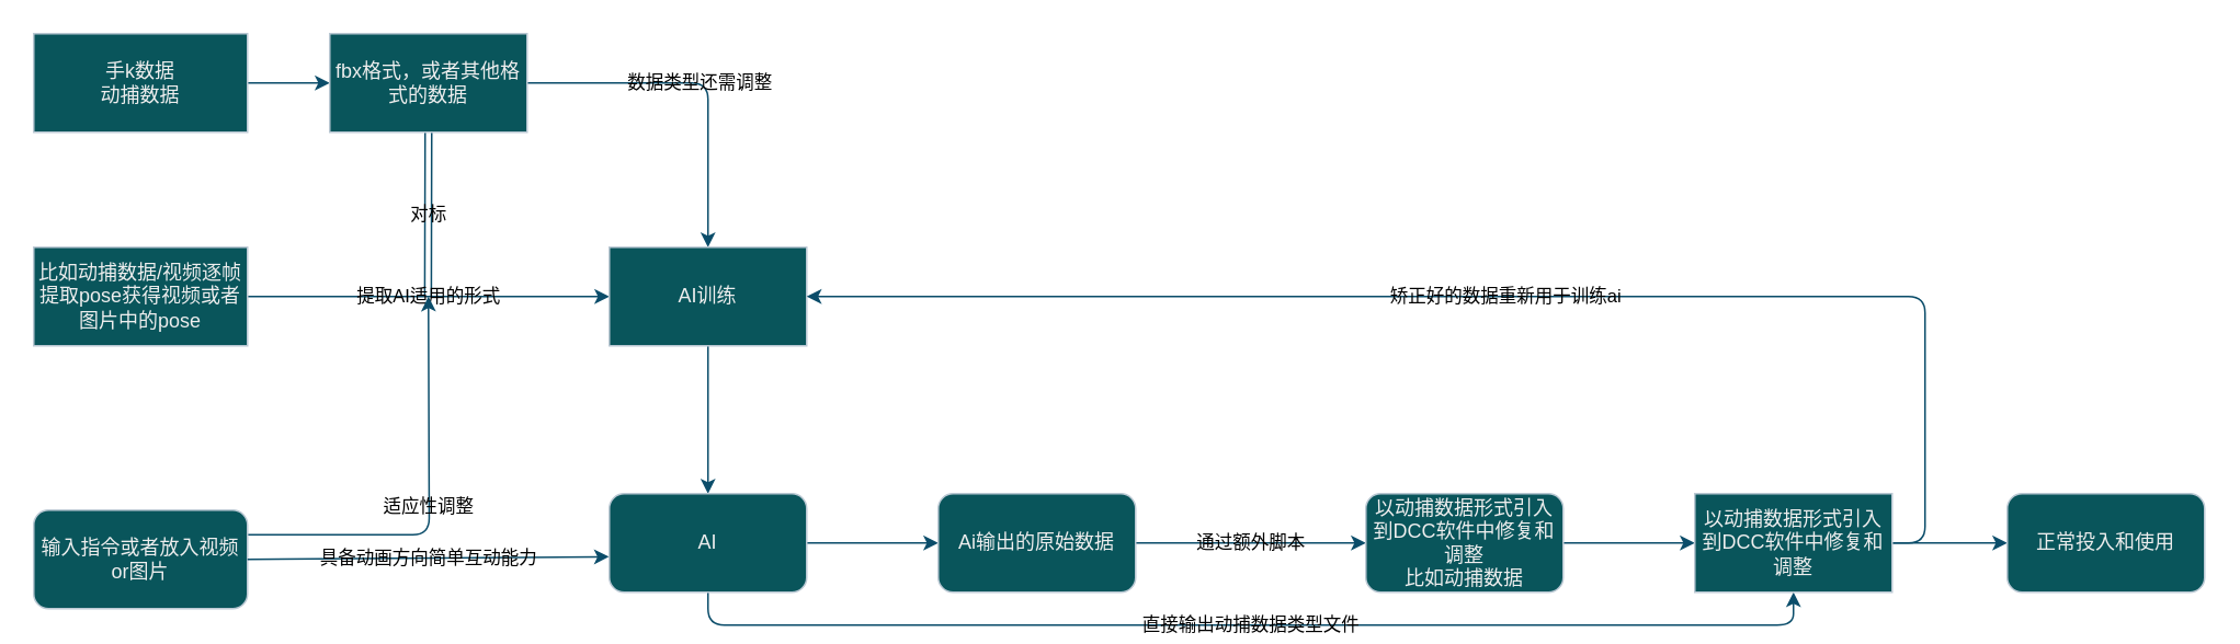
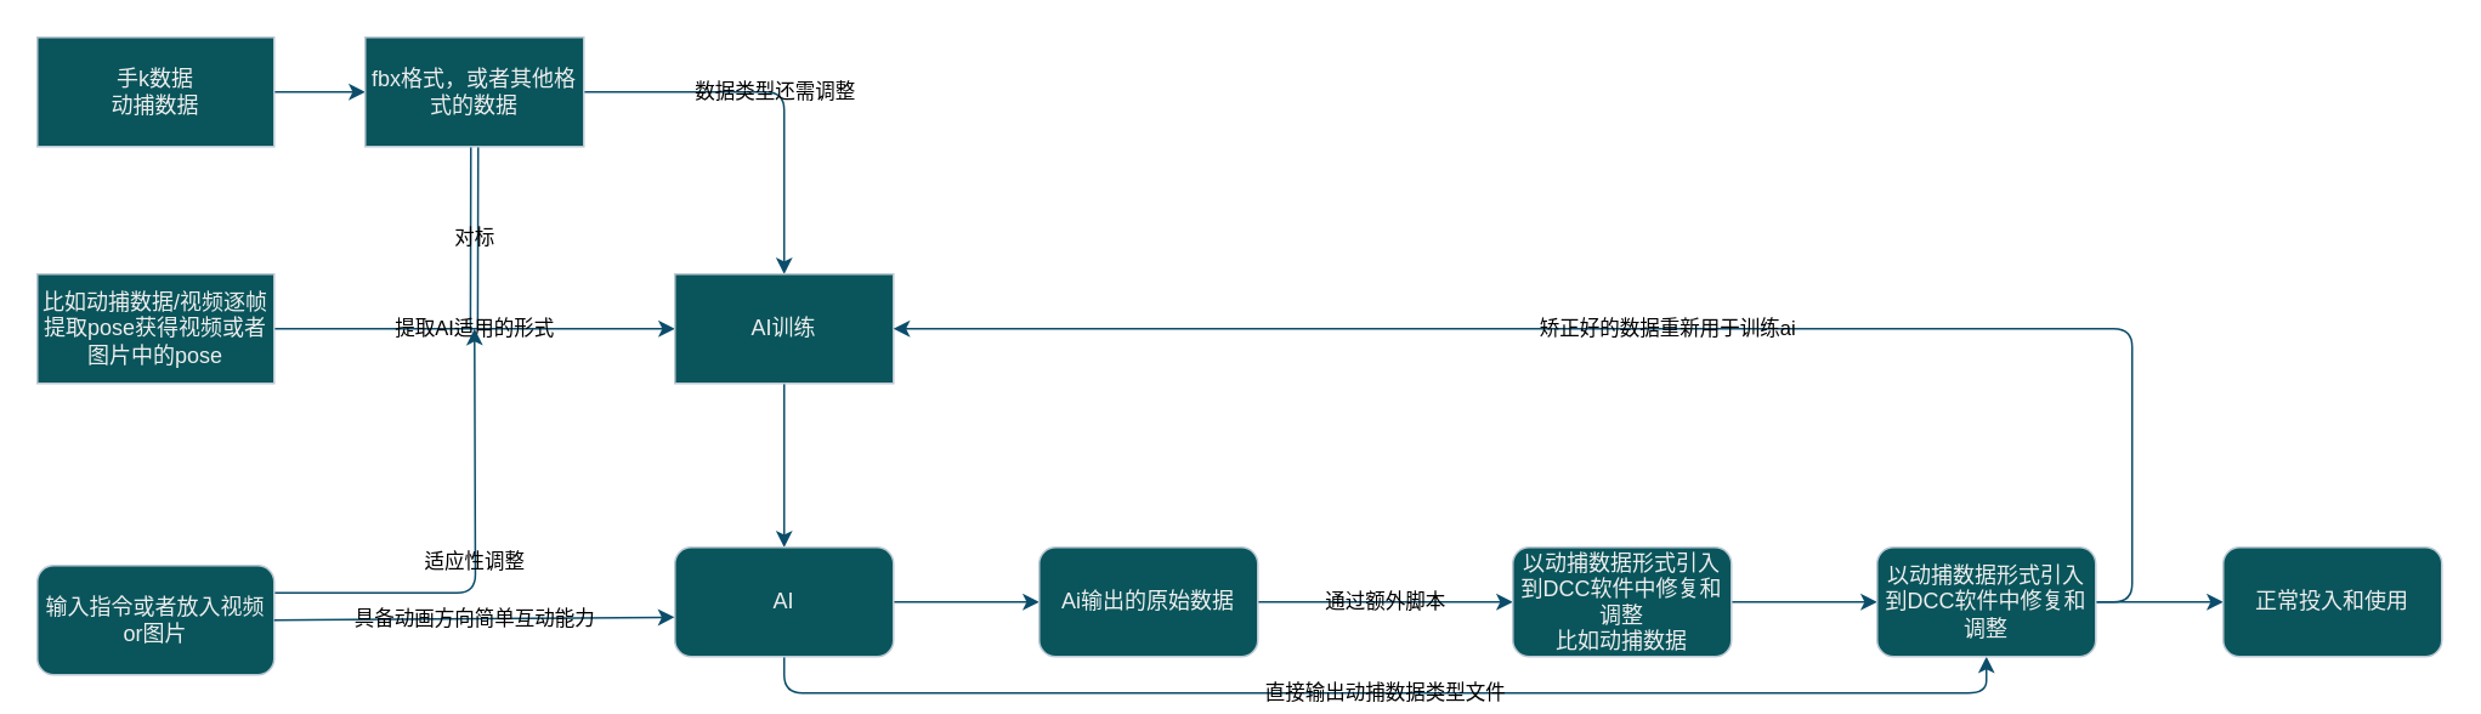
- <mxCell id="23" value="以动捕数据形式引入到DCC软件中修复和调整" style="whiteSpace=wrap;html=1;labelBackgroundColor=none;fillColor=#09555B;strokeColor=#BAC8D3;fontColor=#EEEEEE;rounded=0;" vertex="1" parent="1"><mxGeometry x="1030" y="300" width="120" height="60" as="geometry" /></mxCell>
+ <mxCell id="23" value="以动捕数据形式引入到DCC软件中修复和调整" style="rounded=1;whiteSpace=wrap;html=1;labelBackgroundColor=none;fillColor=#09555B;strokeColor=#BAC8D3;fontColor=#EEEEEE;" vertex="1" parent="1"><mxGeometry x="1030" y="300" width="120" height="60" as="geometry" /></mxCell>
